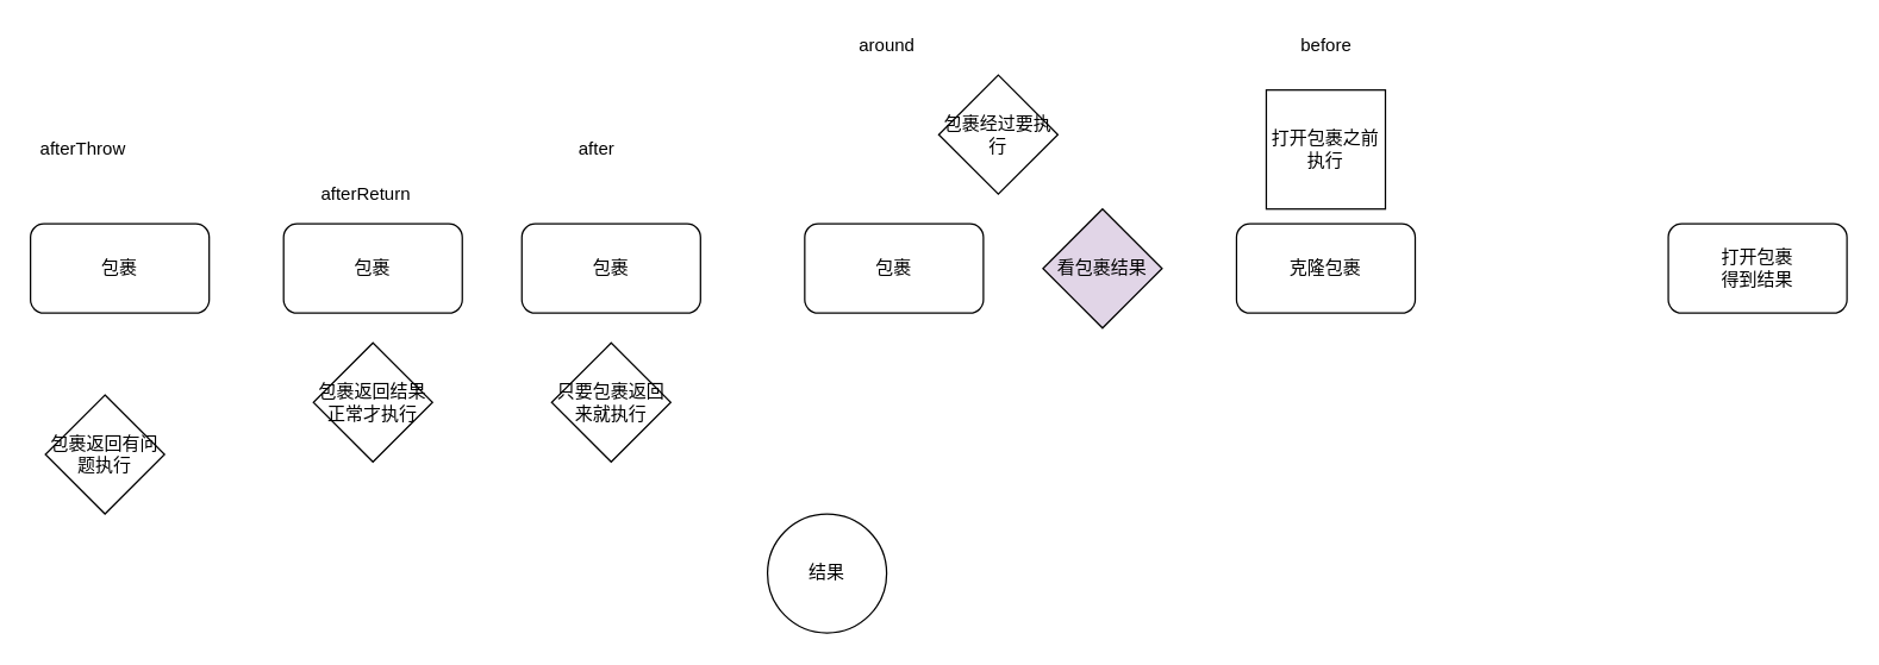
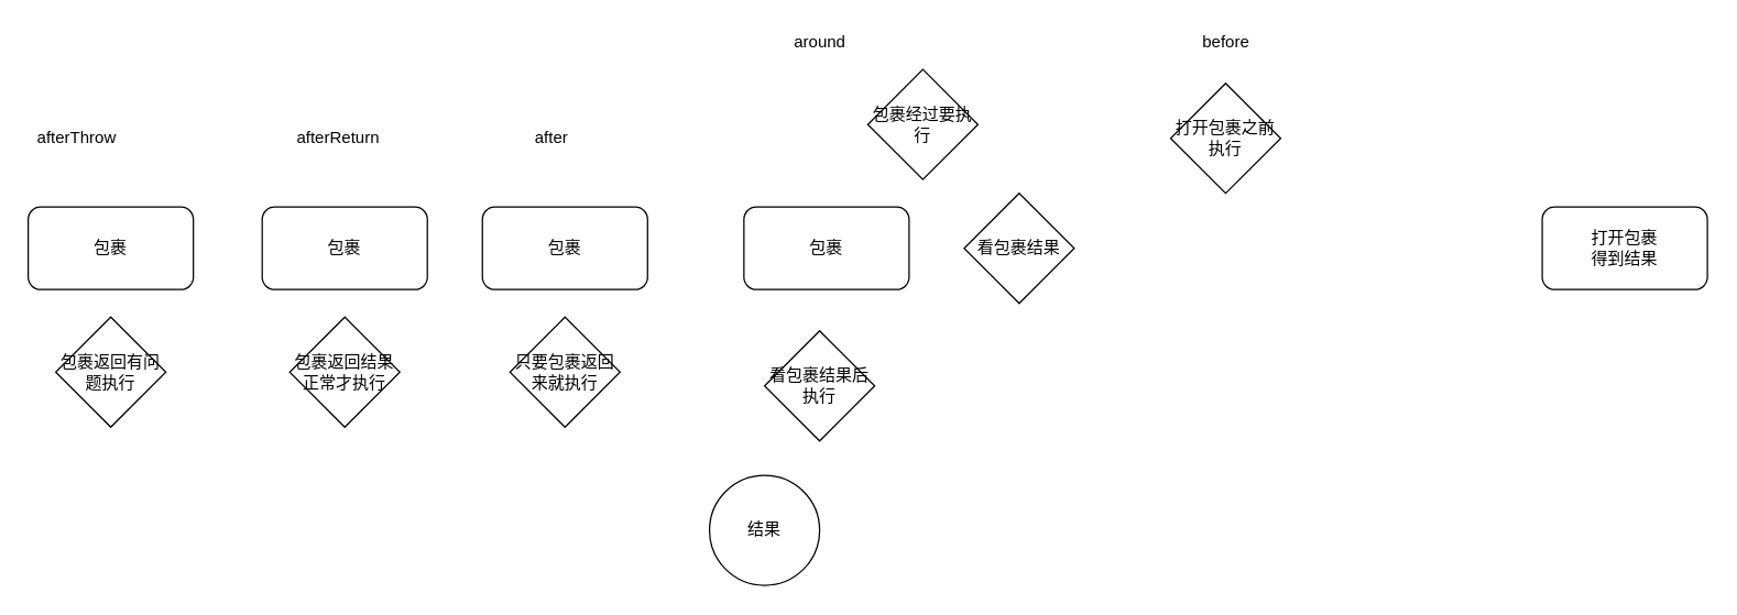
- <mxCell id="18" value="&lt;div&gt;打开包裹之前&lt;/div&gt;&lt;div&gt;执行&lt;br&gt;&lt;/div&gt;" style="whiteSpace=wrap;html=1;rounded=0;" parent="1" vertex="1"><mxGeometry x="850" y="60" width="80" height="80" as="geometry" /></mxCell>
+ <mxCell id="18" value="&lt;div&gt;打开包裹之前&lt;/div&gt;&lt;div&gt;执行&lt;br&gt;&lt;/div&gt;" style="rhombus;whiteSpace=wrap;html=1;" parent="1" vertex="1"><mxGeometry x="850" y="60" width="80" height="80" as="geometry" /></mxCell>
- <mxCell id="4" value="afterReturn" style="text;html=1;align=center;verticalAlign=middle;resizable=0;points=[];autosize=1;strokeColor=none;fillColor=none;" parent="1" vertex="1"><mxGeometry x="205" y="120" width="80" height="20" as="geometry" /></mxCell>
+ <mxCell id="4" value="afterReturn" style="text;html=1;align=center;verticalAlign=middle;resizable=0;points=[];autosize=1;strokeColor=none;fillColor=none;" parent="1" vertex="1"><mxGeometry x="205" y="90" width="80" height="20" as="geometry" /></mxCell>
- <mxCell id="14" value="看包裹结果" style="rhombus;whiteSpace=wrap;html=1;fillColor=#e1d5e7;" parent="1" vertex="1"><mxGeometry x="700" y="140" width="80" height="80" as="geometry" /></mxCell>
+ <mxCell id="14" value="看包裹结果" style="rhombus;whiteSpace=wrap;html=1;" parent="1" vertex="1"><mxGeometry x="700" y="140" width="80" height="80" as="geometry" /></mxCell>
- <mxCell id="16" value="克隆包裹" style="rounded=1;whiteSpace=wrap;html=1;" parent="1" vertex="1"><mxGeometry x="830" y="150" width="120" height="60" as="geometry" /></mxCell>
+ <mxCell id="15" value="看包裹结果后执行" style="rhombus;whiteSpace=wrap;html=1;" parent="1" vertex="1"><mxGeometry x="555" y="240" width="80" height="80" as="geometry" /></mxCell>
- <mxCell id="5" value="包裹返回有问题执行" style="rhombus;whiteSpace=wrap;html=1;" parent="1" vertex="1"><mxGeometry x="30" y="265" width="80" height="80" as="geometry" /></mxCell>
+ <mxCell id="5" value="包裹返回有问题执行" style="rhombus;whiteSpace=wrap;html=1;" parent="1" vertex="1"><mxGeometry x="40" y="230" width="80" height="80" as="geometry" /></mxCell>
